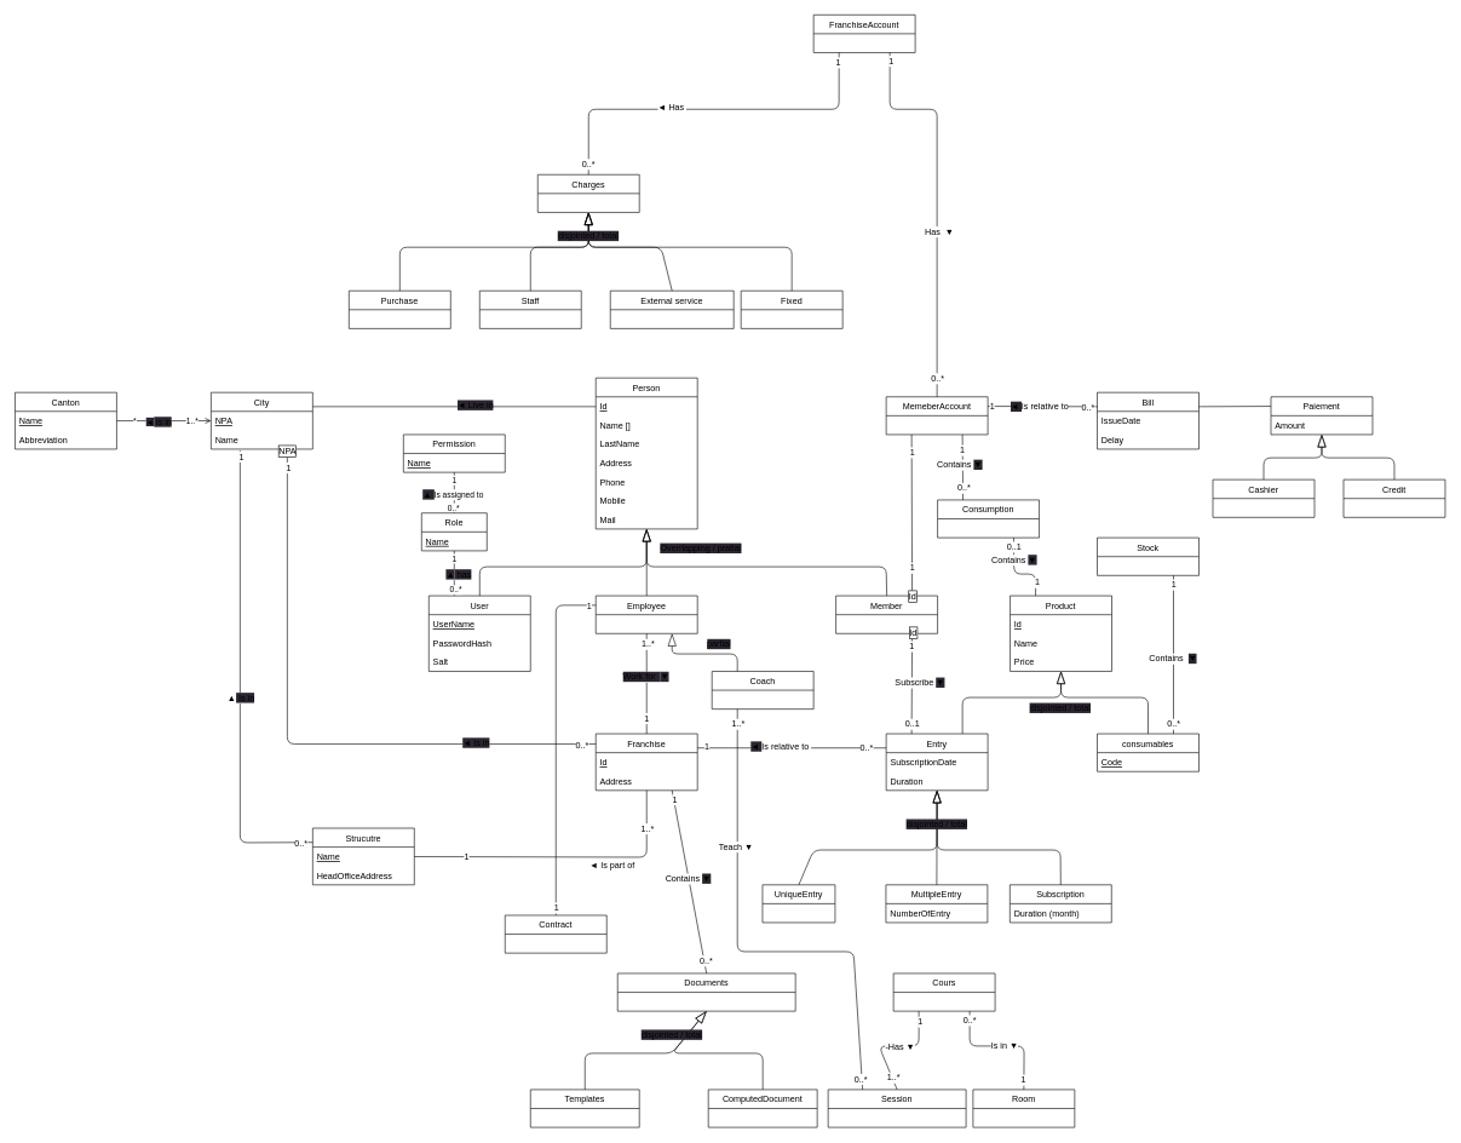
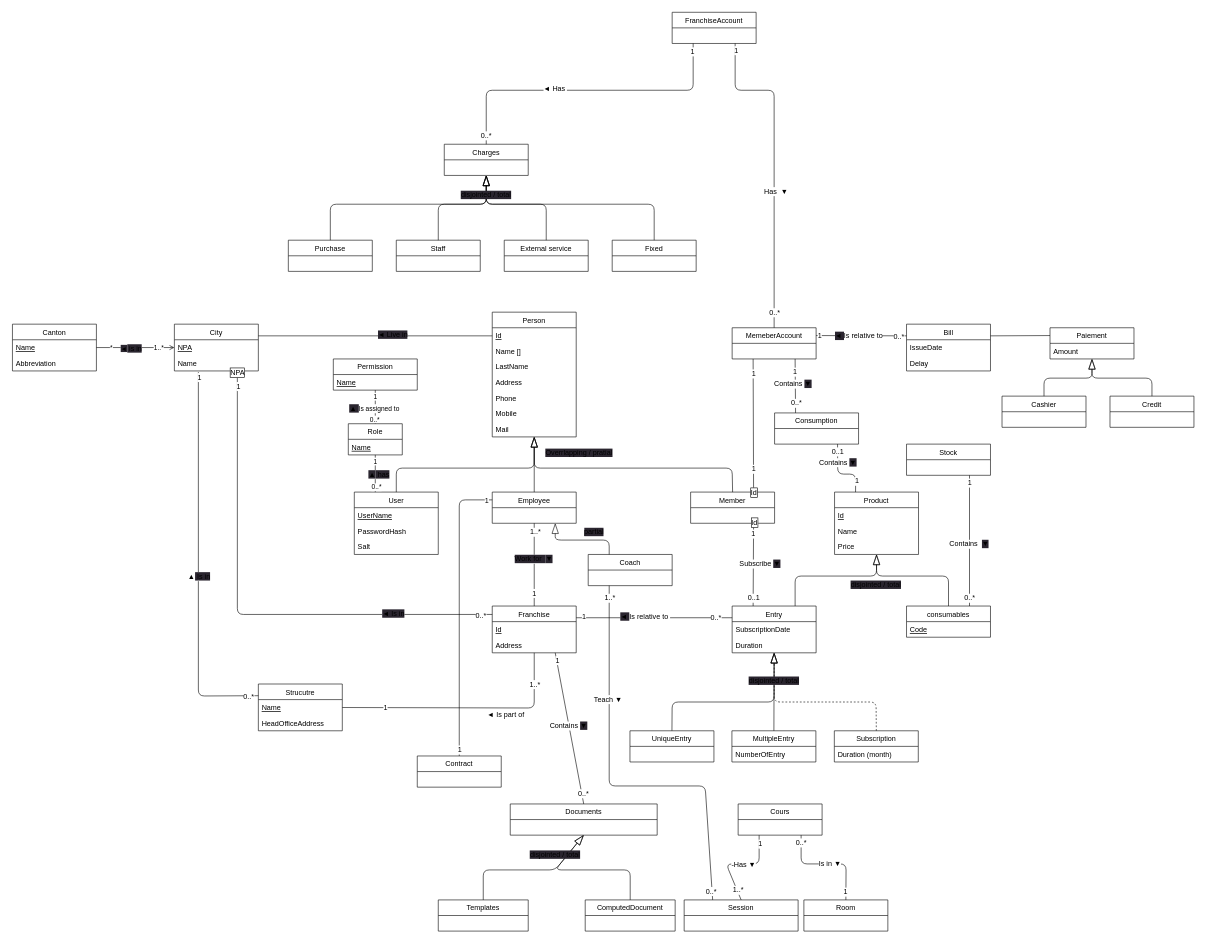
- <mxCell id="157" value="External service" style="swimlane;fontStyle=0;childLayout=stackLayout;horizontal=1;startSize=26;fillColor=none;horizontalStack=0;resizeParent=1;resizeParentMax=0;resizeLast=0;collapsible=1;marginBottom=0;fixDash=0;portConstraintRotation=0;connectable=1;allowArrows=1;" vertex="1" parent="1"><mxGeometry x="840" y="400" width="170" height="52" as="geometry"><mxRectangle x="480" y="320" width="90" height="30" as="alternateBounds" /></mxGeometry></mxCell>
+ <mxCell id="157" value="External service" style="swimlane;fontStyle=0;childLayout=stackLayout;horizontal=1;startSize=26;fillColor=none;horizontalStack=0;resizeParent=1;resizeParentMax=0;resizeLast=0;collapsible=1;marginBottom=0;fixDash=0;portConstraintRotation=0;connectable=1;allowArrows=1;" vertex="1" parent="1"><mxGeometry x="840" y="400" width="140" height="52" as="geometry"><mxRectangle x="480" y="320" width="90" height="30" as="alternateBounds" /></mxGeometry></mxCell>
- <mxCell id="143" value="" style="endArrow=blockThin;html=1;endFill=0;strokeWidth=1;startSize=6;arcSize=20;endSize=15;sourcePortConstraint=north;orthogonal=1;fixDash=0;backgroundOutline=0;noJump=0;flowAnimation=0;ignoreEdge=0;orthogonalLoop=0;enumerate=0;comic=0;bendable=1;metaEdit=0;snapToPoint=1;anchorPointDirection=1;startFill=1;targetPortConstraint=south;exitX=0.5;exitY=0;exitDx=0;exitDy=0;entryX=0.5;entryY=1;entryDx=0;entryDy=0;" edge="1" parent="1" source="138" target="94"><mxGeometry width="50" height="50" relative="1" as="geometry"><mxPoint x="1320" y="1140" as="sourcePoint" /><mxPoint x="1490" y="1062" as="targetPoint" /><Array as="points"><mxPoint x="1460" y="1170" /><mxPoint x="1290" y="1170" /></Array></mxGeometry></mxCell>
+ <mxCell id="143" value="" style="endArrow=blockThin;html=1;endFill=0;strokeWidth=1;startSize=6;arcSize=20;endSize=15;sourcePortConstraint=north;orthogonal=1;fixDash=0;backgroundOutline=0;noJump=0;flowAnimation=0;ignoreEdge=0;orthogonalLoop=0;enumerate=0;comic=0;bendable=1;metaEdit=0;snapToPoint=1;anchorPointDirection=1;startFill=1;targetPortConstraint=south;exitX=0.5;exitY=0;exitDx=0;exitDy=0;entryX=0.5;entryY=1;entryDx=0;entryDy=0;dashed=1;" edge="1" parent="1" source="138" target="94"><mxGeometry width="50" height="50" relative="1" as="geometry"><mxPoint x="1320" y="1140" as="sourcePoint" /><mxPoint x="1490" y="1062" as="targetPoint" /><Array as="points"><mxPoint x="1460" y="1170" /><mxPoint x="1290" y="1170" /></Array></mxGeometry></mxCell>
- <mxCell id="137" value="UniqueEntry" style="swimlane;fontStyle=0;childLayout=stackLayout;horizontal=1;startSize=26;fillColor=none;horizontalStack=0;resizeParent=1;resizeParentMax=0;resizeLast=0;collapsible=1;marginBottom=0;fixDash=0;portConstraintRotation=0;connectable=1;allowArrows=1;" vertex="1" parent="1"><mxGeometry x="1049.62" y="1218" width="100" height="52" as="geometry"><mxRectangle x="480" y="320" width="90" height="30" as="alternateBounds" /></mxGeometry></mxCell>
+ <mxCell id="137" value="UniqueEntry" style="swimlane;fontStyle=0;childLayout=stackLayout;horizontal=1;startSize=26;fillColor=none;horizontalStack=0;resizeParent=1;resizeParentMax=0;resizeLast=0;collapsible=1;marginBottom=0;fixDash=0;portConstraintRotation=0;connectable=1;allowArrows=1;" vertex="1" parent="1"><mxGeometry x="1049.62" y="1218" width="140" height="52" as="geometry"><mxRectangle x="480" y="320" width="90" height="30" as="alternateBounds" /></mxGeometry></mxCell>
